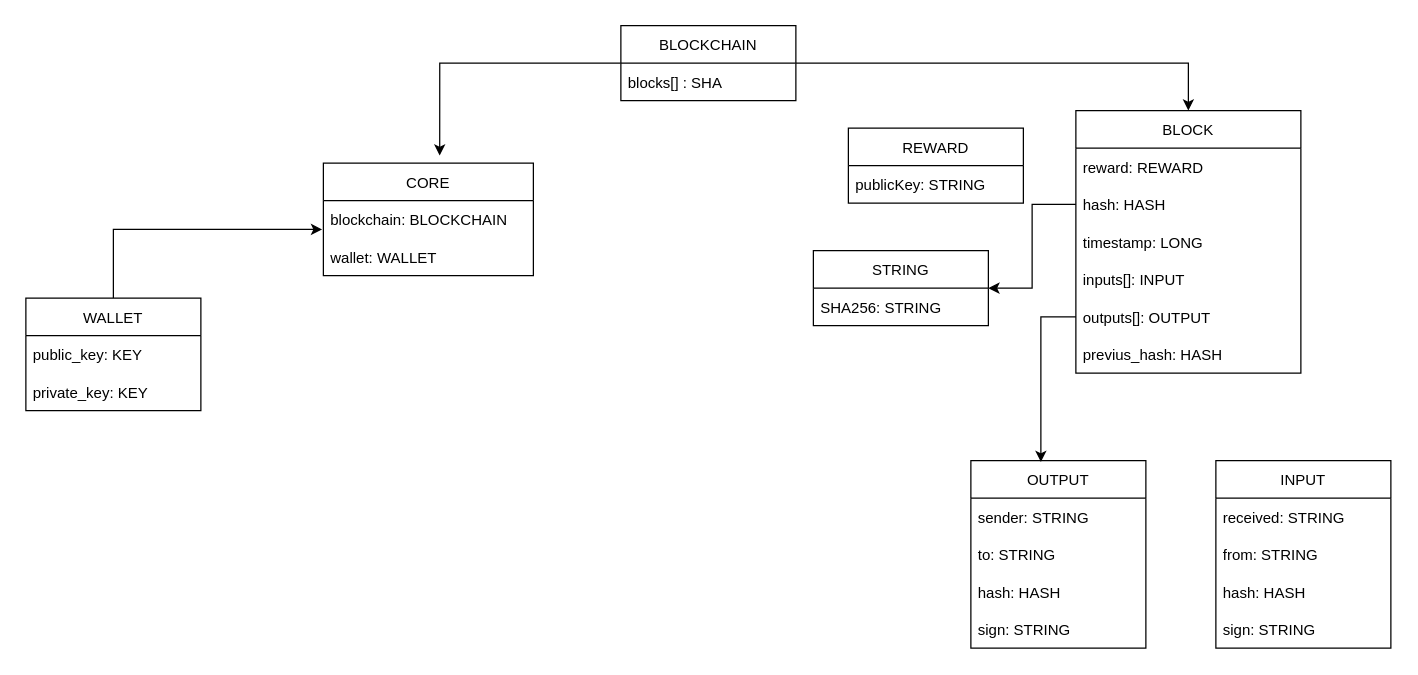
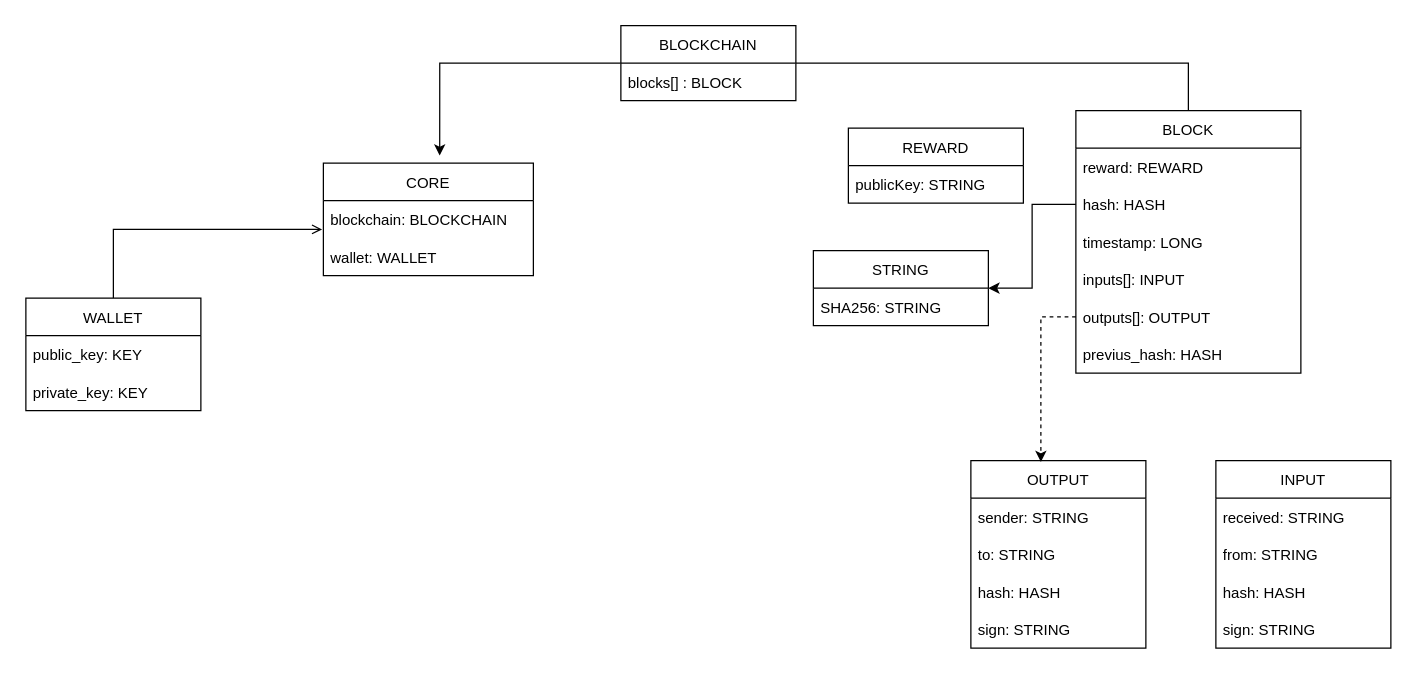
- <mxCell id="5" value="blocks[] : SHA" style="text;strokeColor=none;fillColor=none;align=left;verticalAlign=middle;spacingLeft=4;spacingRight=4;overflow=hidden;points=[[0,0.5],[1,0.5]];portConstraint=eastwest;rotatable=0;" vertex="1" parent="4"><mxGeometry y="30" width="140" height="30" as="geometry" /></mxCell>
+ <mxCell id="5" value="blocks[] : BLOCK" style="text;strokeColor=none;fillColor=none;align=left;verticalAlign=middle;spacingLeft=4;spacingRight=4;overflow=hidden;points=[[0,0.5],[1,0.5]];portConstraint=eastwest;rotatable=0;" vertex="1" parent="4"><mxGeometry y="30" width="140" height="30" as="geometry" /></mxCell>
- <mxCell id="2" style="edgeStyle=orthogonalEdgeStyle;rounded=0;orthogonalLoop=1;jettySize=auto;html=1;" edge="1" parent="1" source="4" target="6"><mxGeometry relative="1" as="geometry" /></mxCell>
+ <mxCell id="2" style="edgeStyle=orthogonalEdgeStyle;rounded=0;orthogonalLoop=1;jettySize=auto;html=1;endArrow=none;" edge="1" parent="1" source="4" target="6"><mxGeometry relative="1" as="geometry" /></mxCell>
- <mxCell id="32" style="edgeStyle=orthogonalEdgeStyle;rounded=0;orthogonalLoop=1;jettySize=auto;html=1;entryX=-0.006;entryY=0.767;entryDx=0;entryDy=0;entryPerimeter=0;" edge="1" parent="1" source="33" target="30"><mxGeometry relative="1" as="geometry" /></mxCell>
+ <mxCell id="32" style="edgeStyle=orthogonalEdgeStyle;rounded=0;orthogonalLoop=1;jettySize=auto;html=1;entryX=-0.006;entryY=0.767;entryDx=0;entryDy=0;entryPerimeter=0;endArrow=open;" edge="1" parent="1" source="33" target="30"><mxGeometry relative="1" as="geometry" /></mxCell>
- <mxCell id="27" style="edgeStyle=orthogonalEdgeStyle;rounded=0;orthogonalLoop=1;jettySize=auto;html=1;entryX=0.4;entryY=0.007;entryDx=0;entryDy=0;entryPerimeter=0;" edge="1" parent="1" source="11" target="22"><mxGeometry relative="1" as="geometry" /></mxCell>
+ <mxCell id="27" style="edgeStyle=orthogonalEdgeStyle;rounded=0;orthogonalLoop=1;jettySize=auto;html=1;entryX=0.4;entryY=0.007;entryDx=0;entryDy=0;entryPerimeter=0;dashed=1;" edge="1" parent="1" source="11" target="22"><mxGeometry relative="1" as="geometry" /></mxCell>
